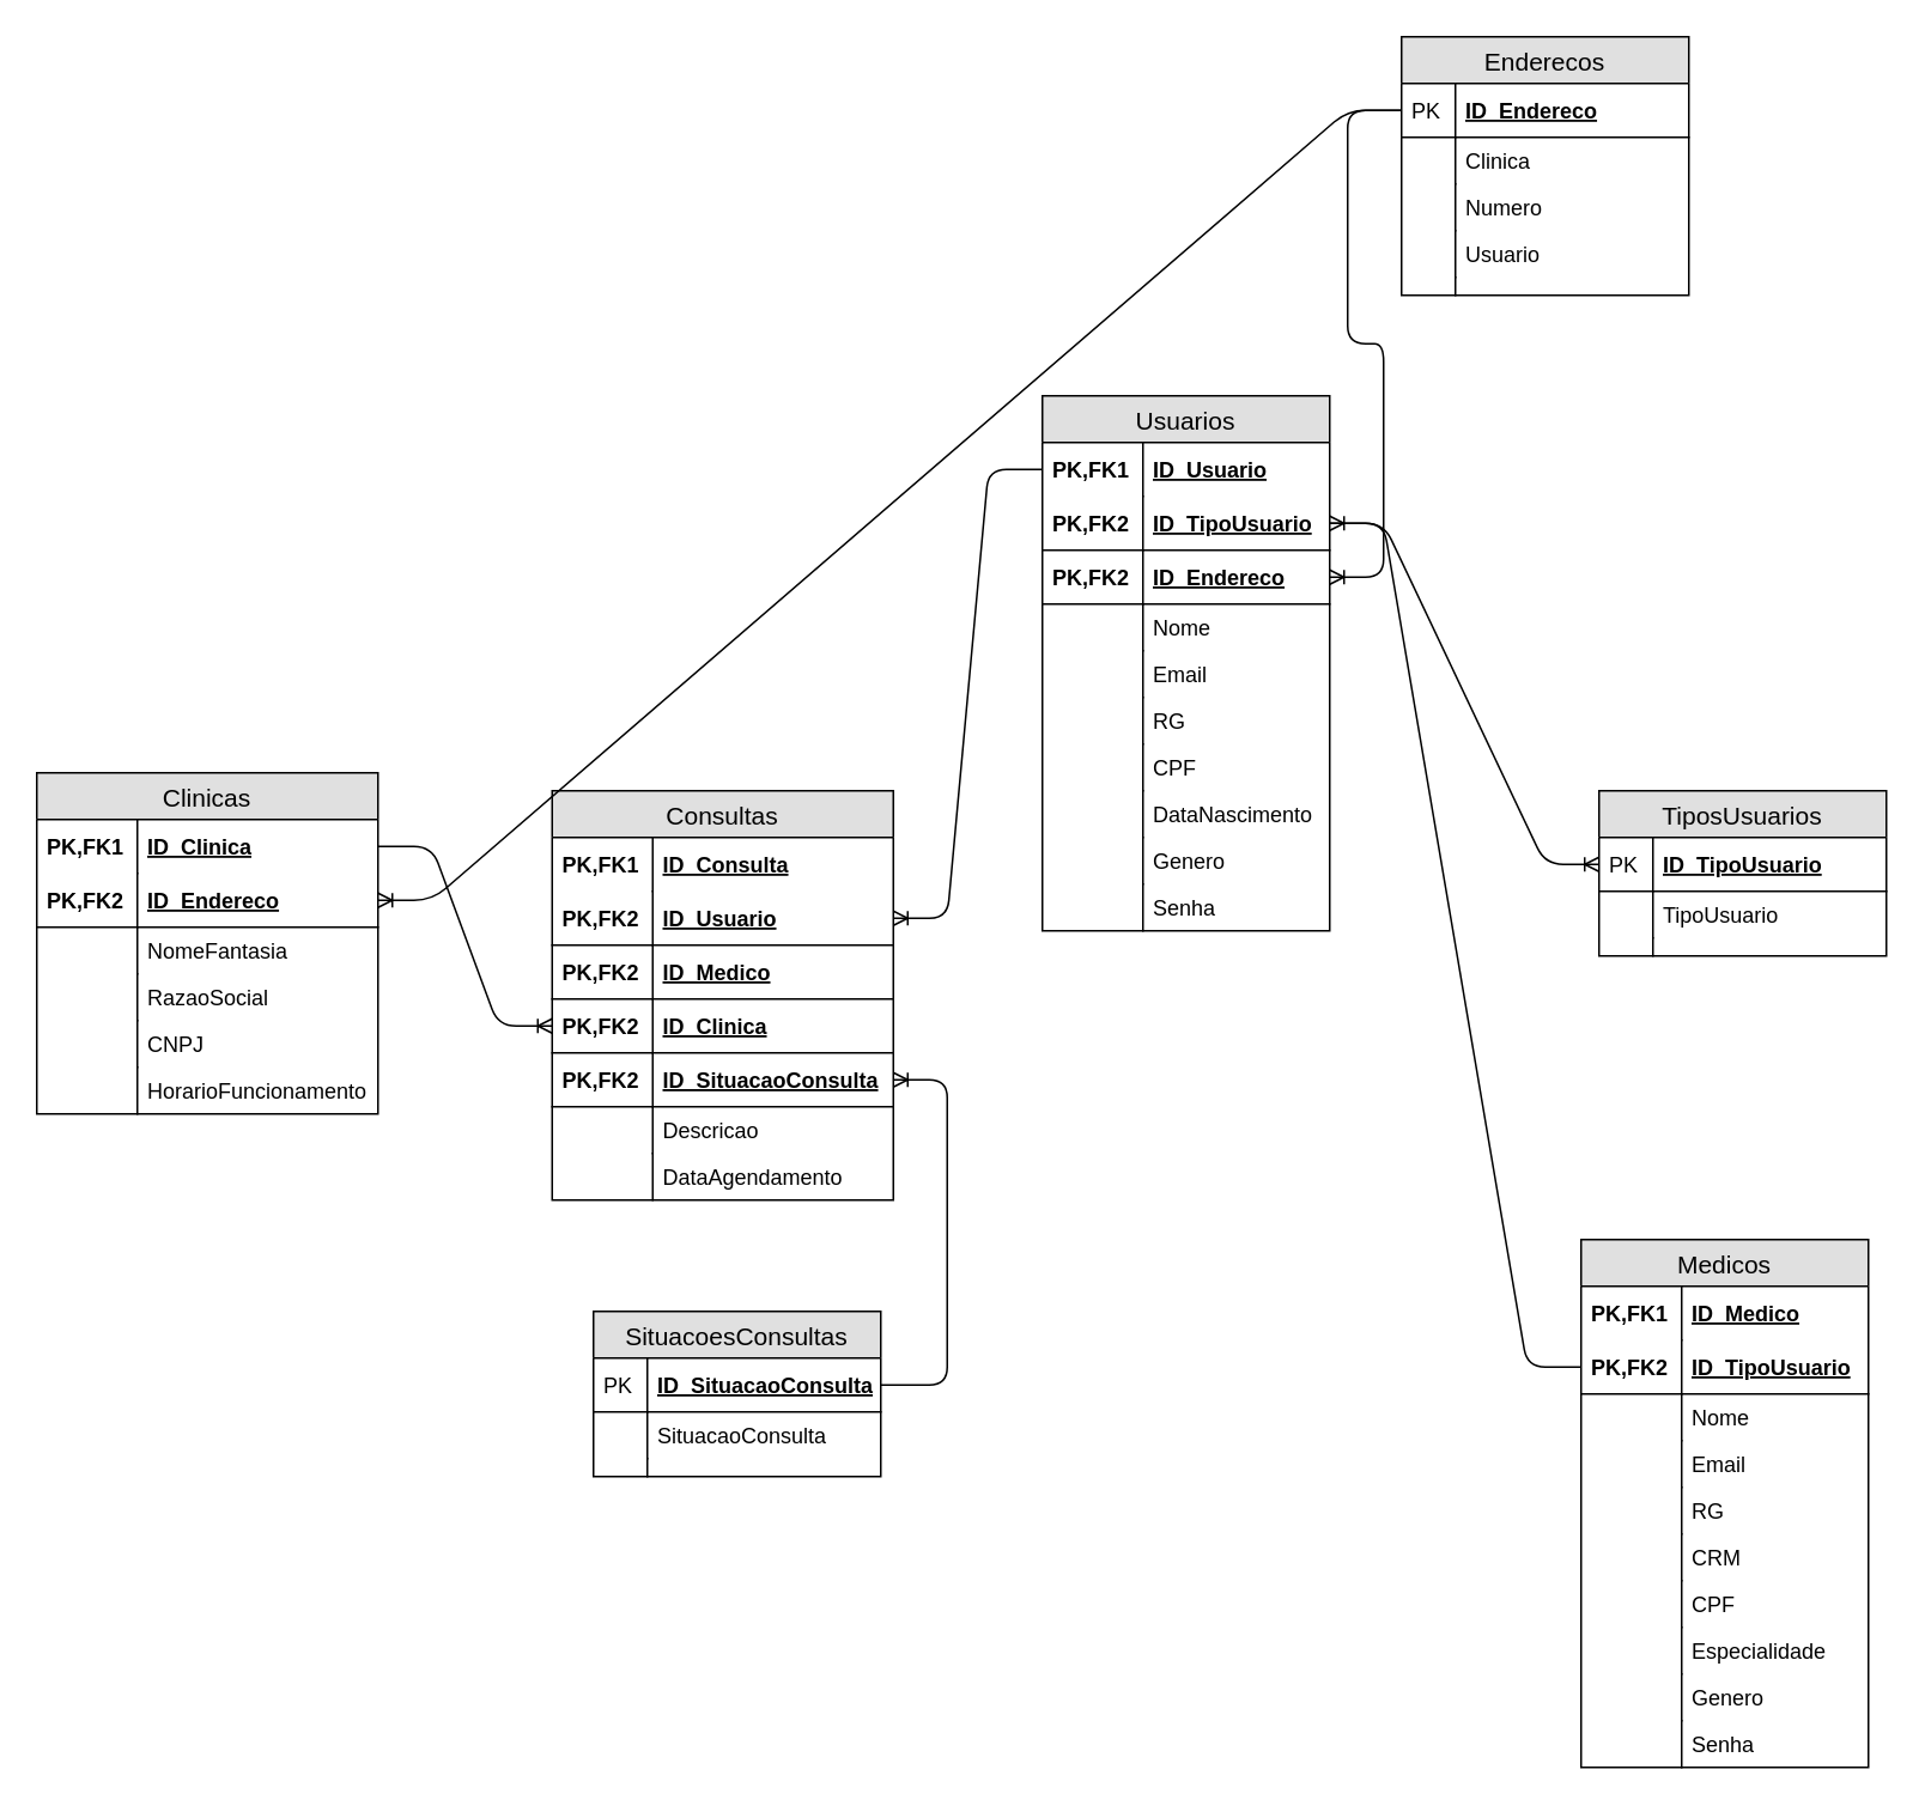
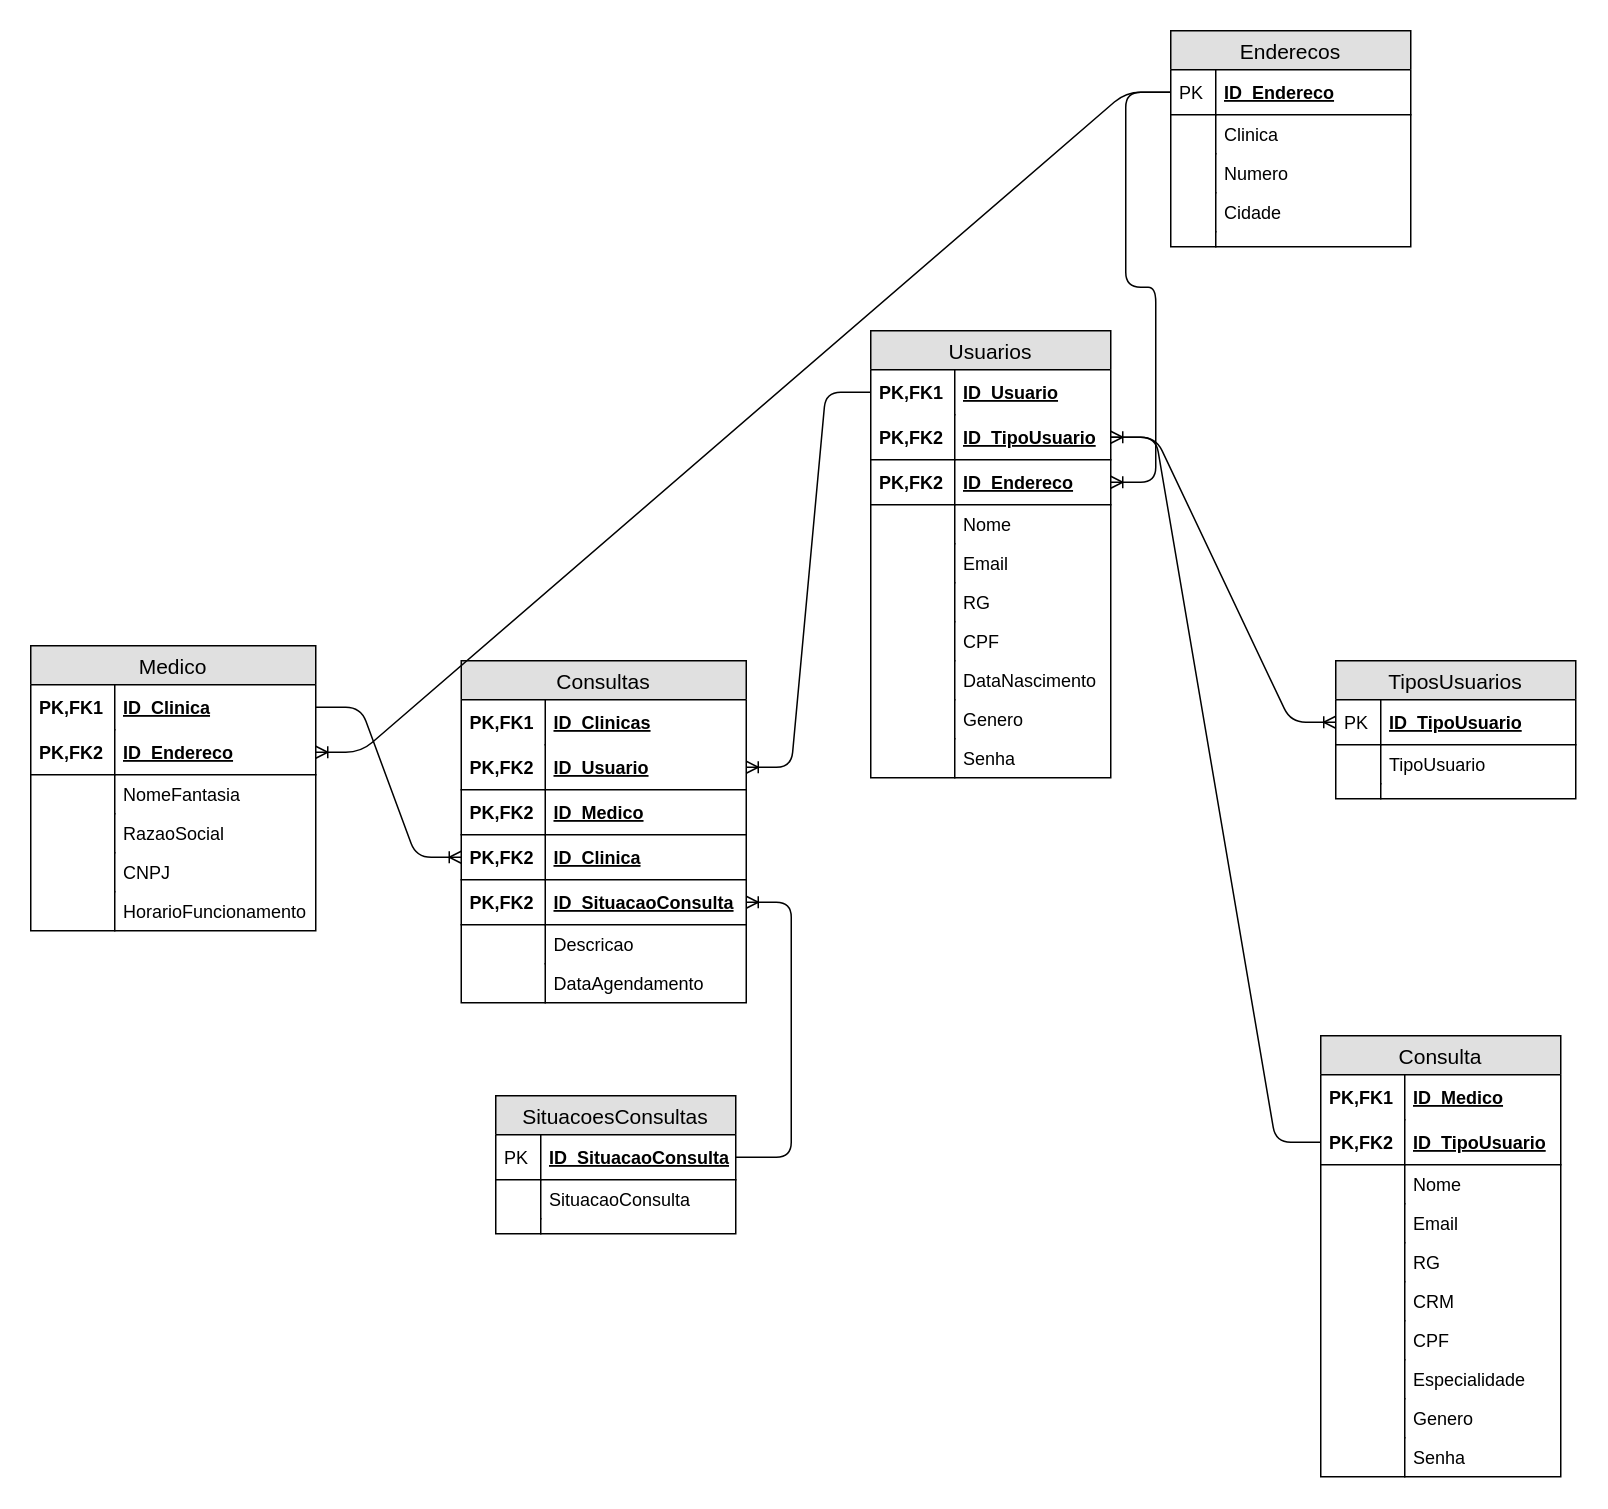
- <mxCell id="59" value="Usuario" style="shape=partialRectangle;top=0;left=0;right=0;bottom=0;align=left;verticalAlign=top;fillColor=none;spacingLeft=34;spacingRight=4;overflow=hidden;rotatable=0;points=[[0,0.5],[1,0.5]];portConstraint=eastwest;dropTarget=0;fontSize=12;" parent="52" vertex="1"><mxGeometry y="108" width="160" height="26" as="geometry" /></mxCell>
+ <mxCell id="59" value="Cidade" style="shape=partialRectangle;top=0;left=0;right=0;bottom=0;align=left;verticalAlign=top;fillColor=none;spacingLeft=34;spacingRight=4;overflow=hidden;rotatable=0;points=[[0,0.5],[1,0.5]];portConstraint=eastwest;dropTarget=0;fontSize=12;" parent="52" vertex="1"><mxGeometry y="108" width="160" height="26" as="geometry" /></mxCell>
- <mxCell id="84" value="Clinicas" style="swimlane;fontStyle=0;childLayout=stackLayout;horizontal=1;startSize=26;fillColor=#e0e0e0;horizontalStack=0;resizeParent=1;resizeParentMax=0;resizeLast=0;collapsible=1;marginBottom=0;swimlaneFillColor=#ffffff;align=center;fontSize=14;" parent="1" vertex="1"><mxGeometry x="20" y="430" width="190" height="190" as="geometry" /></mxCell>
+ <mxCell id="84" value="Medico" style="swimlane;fontStyle=0;childLayout=stackLayout;horizontal=1;startSize=26;fillColor=#e0e0e0;horizontalStack=0;resizeParent=1;resizeParentMax=0;resizeLast=0;collapsible=1;marginBottom=0;swimlaneFillColor=#ffffff;align=center;fontSize=14;" parent="1" vertex="1"><mxGeometry x="20" y="430" width="190" height="190" as="geometry" /></mxCell>
- <mxCell id="38" value="ID_Consulta" style="shape=partialRectangle;top=0;left=0;right=0;bottom=0;align=left;verticalAlign=middle;fillColor=none;spacingLeft=60;spacingRight=4;overflow=hidden;rotatable=0;points=[[0,0.5],[1,0.5]];portConstraint=eastwest;dropTarget=0;fontStyle=5;fontSize=12;" parent="37" vertex="1"><mxGeometry y="26" width="190" height="30" as="geometry" /></mxCell>
+ <mxCell id="38" value="ID_Clinicas" style="shape=partialRectangle;top=0;left=0;right=0;bottom=0;align=left;verticalAlign=middle;fillColor=none;spacingLeft=60;spacingRight=4;overflow=hidden;rotatable=0;points=[[0,0.5],[1,0.5]];portConstraint=eastwest;dropTarget=0;fontStyle=5;fontSize=12;" parent="37" vertex="1"><mxGeometry y="26" width="190" height="30" as="geometry" /></mxCell>
- <mxCell id="63" value="Medicos" style="swimlane;fontStyle=0;childLayout=stackLayout;horizontal=1;startSize=26;fillColor=#e0e0e0;horizontalStack=0;resizeParent=1;resizeParentMax=0;resizeLast=0;collapsible=1;marginBottom=0;swimlaneFillColor=#ffffff;align=center;fontSize=14;" parent="1" vertex="1"><mxGeometry x="880" y="690" width="160" height="294" as="geometry" /></mxCell>
+ <mxCell id="63" value="Consulta" style="swimlane;fontStyle=0;childLayout=stackLayout;horizontal=1;startSize=26;fillColor=#e0e0e0;horizontalStack=0;resizeParent=1;resizeParentMax=0;resizeLast=0;collapsible=1;marginBottom=0;swimlaneFillColor=#ffffff;align=center;fontSize=14;" parent="1" vertex="1"><mxGeometry x="880" y="690" width="160" height="294" as="geometry" /></mxCell>
